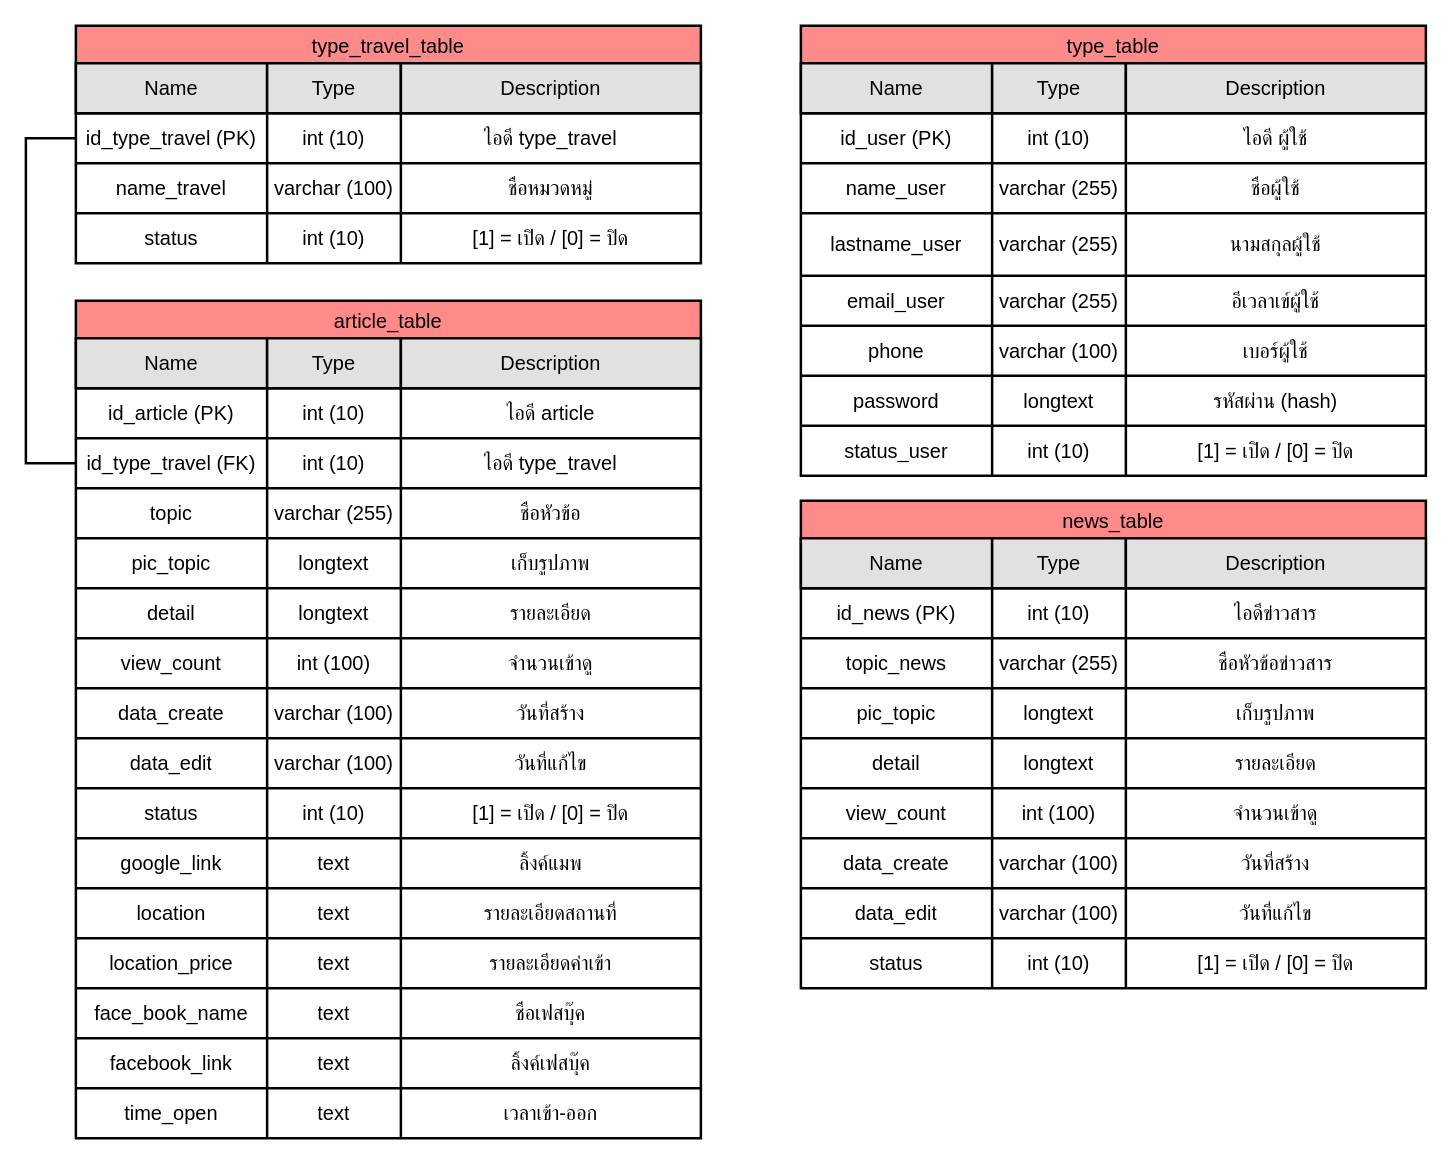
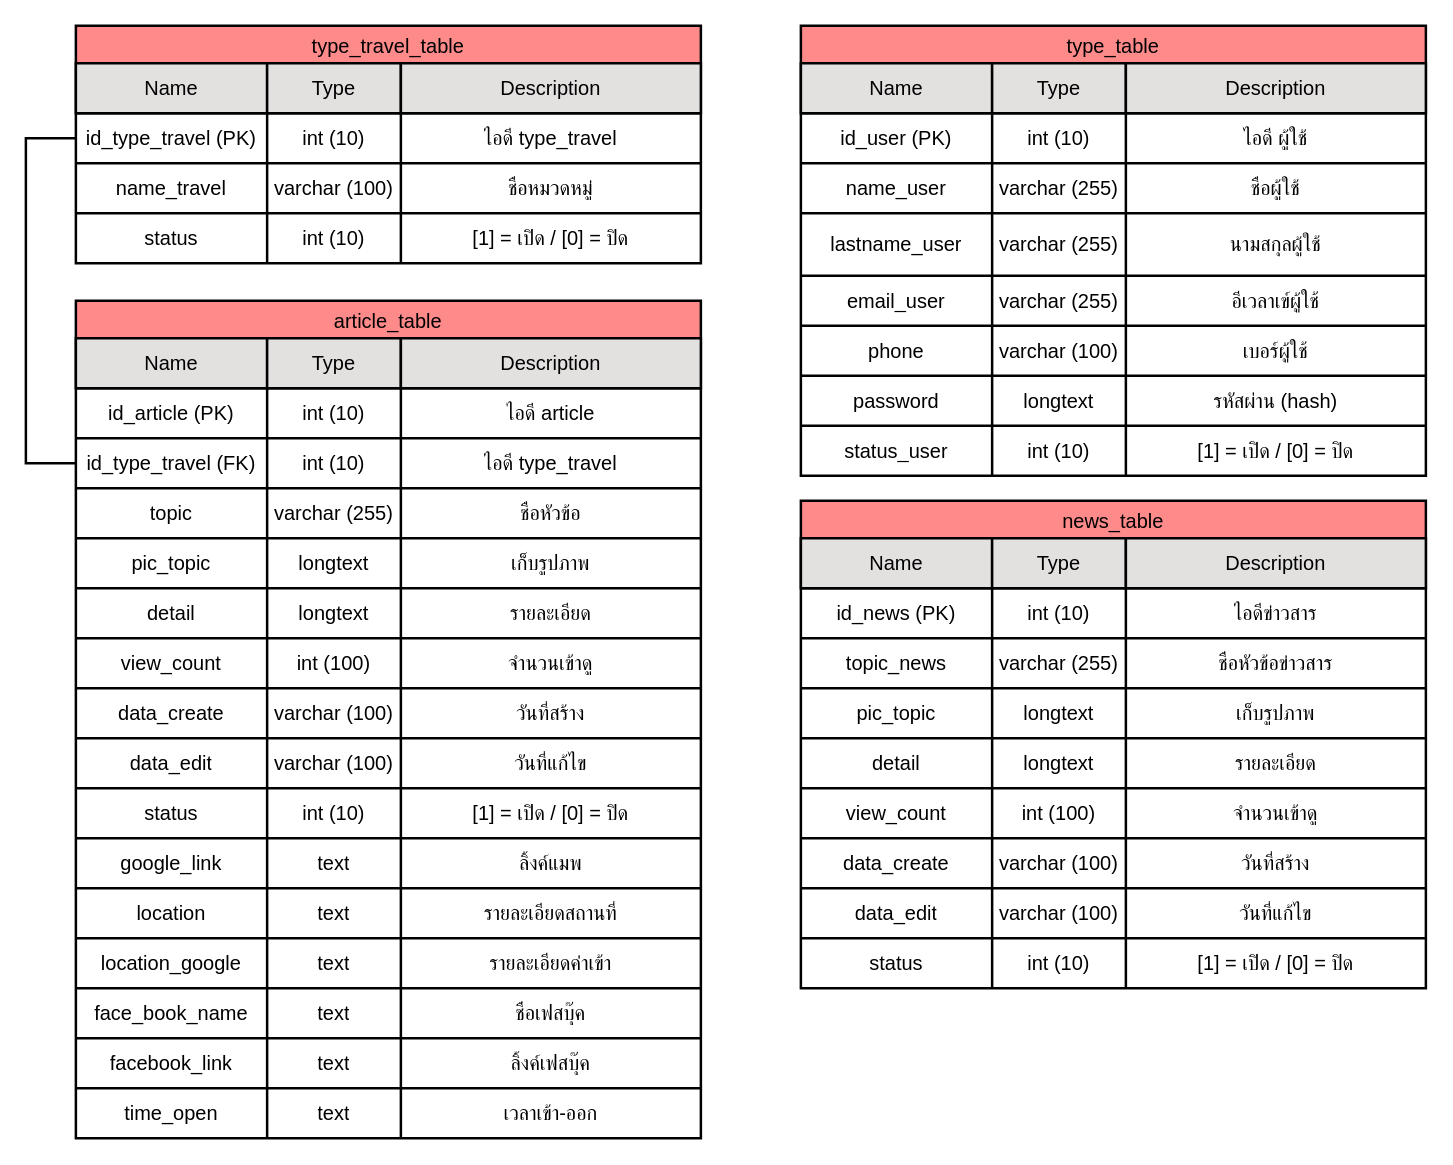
- <mxCell id="69" value="location_price" style="shape=partialRectangle;html=1;whiteSpace=wrap;connectable=0;strokeColor=inherit;overflow=hidden;fillColor=none;top=0;left=0;bottom=0;right=0;pointerEvents=1;fontSize=16;" parent="68" vertex="1"><mxGeometry width="153" height="40" as="geometry"><mxRectangle width="153" height="40" as="alternateBounds" /></mxGeometry></mxCell>
+ <mxCell id="69" value="location_google" style="shape=partialRectangle;html=1;whiteSpace=wrap;connectable=0;strokeColor=inherit;overflow=hidden;fillColor=none;top=0;left=0;bottom=0;right=0;pointerEvents=1;fontSize=16;" parent="68" vertex="1"><mxGeometry width="153" height="40" as="geometry"><mxRectangle width="153" height="40" as="alternateBounds" /></mxGeometry></mxCell>
